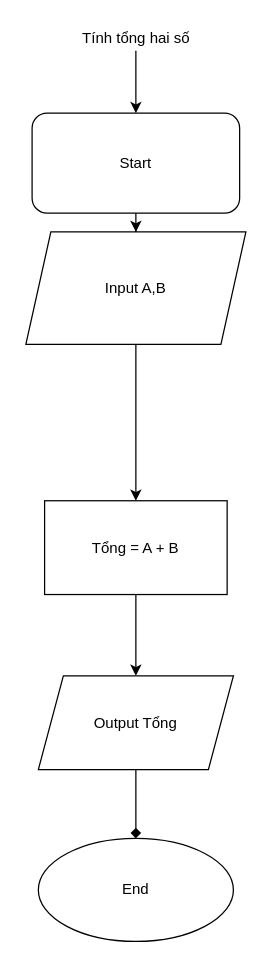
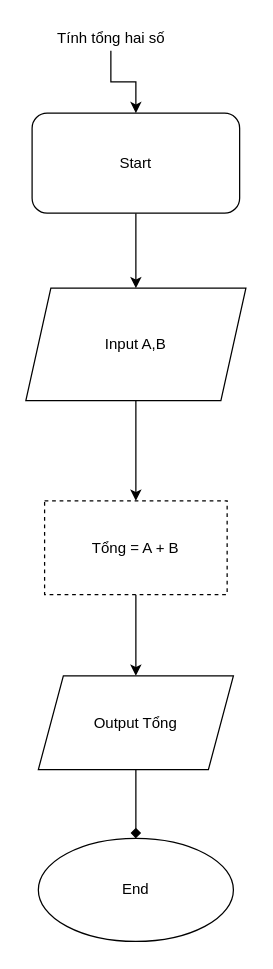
- <mxCell id="3" value="Tính tổng hai số" style="text;html=1;align=center;verticalAlign=middle;resizable=0;points=[];autosize=1;strokeColor=none;fillColor=none;" vertex="1" parent="1"><mxGeometry x="58" y="20" width="100" height="20" as="geometry" /></mxCell>
+ <mxCell id="3" value="Tính tổng hai số" style="text;html=1;align=center;verticalAlign=middle;resizable=0;points=[];autosize=1;strokeColor=none;fillColor=none;" vertex="1" parent="1"><mxGeometry x="38" y="20" width="100" height="20" as="geometry" /></mxCell>
- <mxCell id="7" value="Input A,B" style="shape=parallelogram;perimeter=parallelogramPerimeter;whiteSpace=wrap;html=1;fixedSize=1;" vertex="1" parent="1"><mxGeometry x="20" y="185" width="176" height="90" as="geometry" /></mxCell>
+ <mxCell id="7" value="Input A,B" style="shape=parallelogram;perimeter=parallelogramPerimeter;whiteSpace=wrap;html=1;fixedSize=1;" vertex="1" parent="1"><mxGeometry x="20" y="230" width="176" height="90" as="geometry" /></mxCell>
- <mxCell id="9" value="Tổng = A + B" style="whiteSpace=wrap;html=1;" vertex="1" parent="1"><mxGeometry x="35" y="400" width="146" height="75" as="geometry" /></mxCell>
+ <mxCell id="9" value="Tổng = A + B" style="whiteSpace=wrap;html=1;dashed=1;" vertex="1" parent="1"><mxGeometry x="35" y="400" width="146" height="75" as="geometry" /></mxCell>
